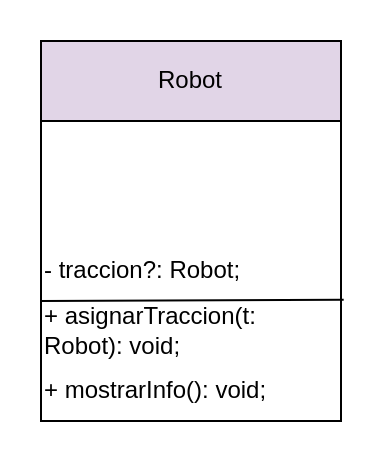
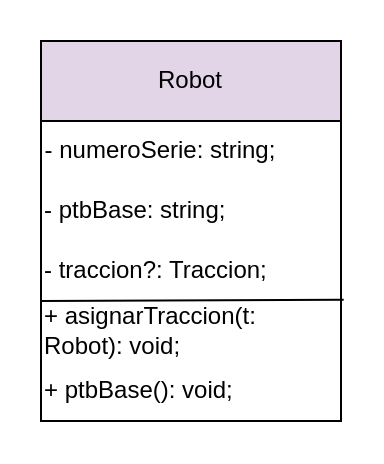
+ <mxCell id="4" value="- numeroSerie: string;" style="text;html=1;align=center;verticalAlign=middle;whiteSpace=wrap;rounded=0;" vertex="1" parent="1"><mxGeometry x="20" y="60" width="120" height="30" as="geometry" /></mxCell>
+ <mxCell id="5" value="- ptbBase: string;" style="text;html=1;align=left;verticalAlign=middle;whiteSpace=wrap;rounded=0;" vertex="1" parent="1"><mxGeometry x="20" y="90" width="120" height="30" as="geometry" /></mxCell>
- <mxCell id="6" value="- traccion?: Robot;" style="text;html=1;align=left;verticalAlign=middle;whiteSpace=wrap;rounded=0;" vertex="1" parent="1"><mxGeometry x="20" y="120" width="140" height="30" as="geometry" /></mxCell>
+ <mxCell id="6" value="- traccion?: Traccion;" style="text;html=1;align=left;verticalAlign=middle;whiteSpace=wrap;rounded=0;" vertex="1" parent="1"><mxGeometry x="20" y="120" width="140" height="30" as="geometry" /></mxCell>
- <mxCell id="9" value="+ mostrarInfo(): void;" style="text;html=1;align=left;verticalAlign=middle;whiteSpace=wrap;rounded=0;" vertex="1" parent="1"><mxGeometry x="20" y="180" width="150" height="30" as="geometry" /></mxCell>
+ <mxCell id="9" value="+ ptbBase(): void;" style="text;html=1;align=left;verticalAlign=middle;whiteSpace=wrap;rounded=0;" vertex="1" parent="1"><mxGeometry x="20" y="180" width="150" height="30" as="geometry" /></mxCell>
